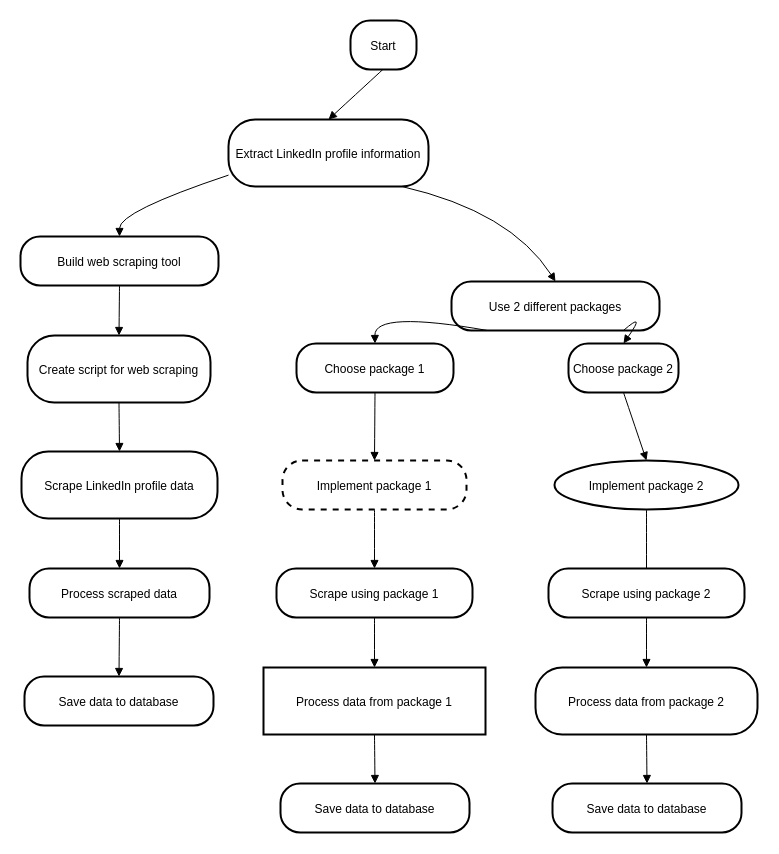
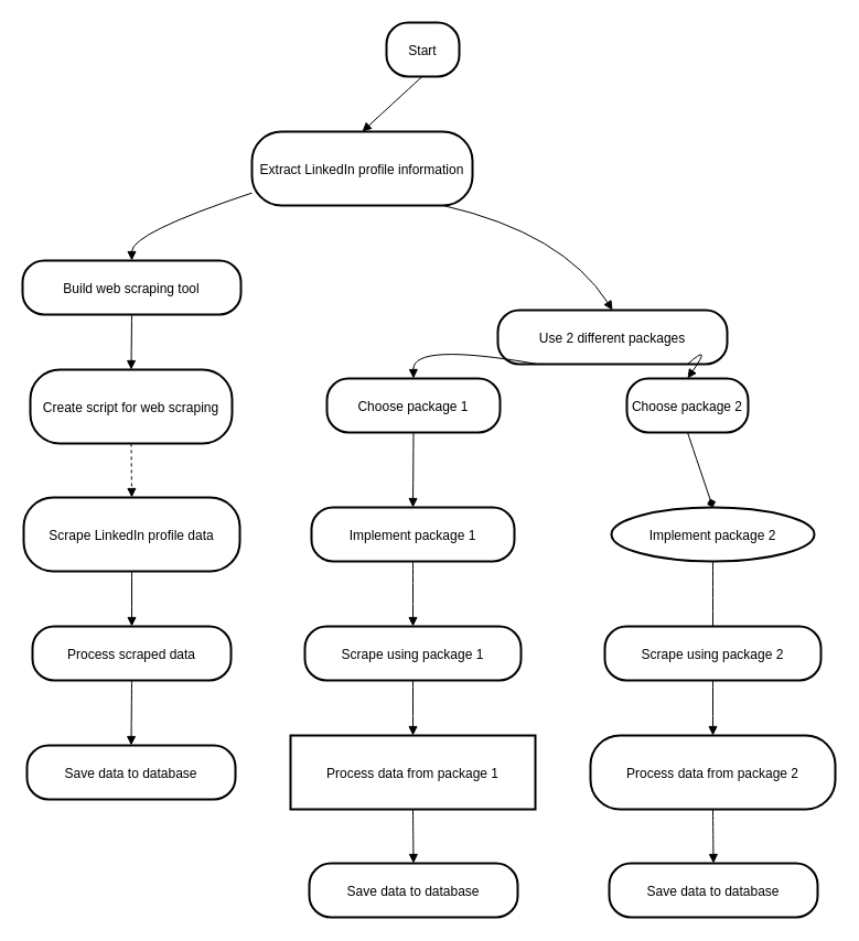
- <mxCell id="24" value="" style="curved=1;startArrow=none;endArrow=block;exitX=0.5;exitY=0.99;entryX=0.5;entryY=0;" edge="1" parent="1" source="6" target="7"><mxGeometry relative="1" as="geometry"><Array as="points" /></mxGeometry></mxCell>
+ <mxCell id="24" value="" style="curved=1;startArrow=none;endArrow=block;exitX=0.5;exitY=0.99;entryX=0.5;entryY=0;dashed=1;" edge="1" parent="1" source="6" target="7"><mxGeometry relative="1" as="geometry"><Array as="points" /></mxGeometry></mxCell>
- <mxCell id="30" value="" style="curved=1;startArrow=none;endArrow=block;exitX=0.5;exitY=1.01;entryX=0.5;entryY=0;" edge="1" parent="1" source="11" target="13"><mxGeometry relative="1" as="geometry"><Array as="points" /></mxGeometry></mxCell>
+ <mxCell id="30" value="" style="curved=1;startArrow=none;endArrow=diamond;exitX=0.5;exitY=1.01;entryX=0.5;entryY=0;" edge="1" parent="1" source="11" target="13"><mxGeometry relative="1" as="geometry"><Array as="points" /></mxGeometry></mxCell>
- <mxCell id="12" value="Implement package 1" style="rounded=1;arcSize=40;strokeWidth=2;dashed=1;" vertex="1" parent="1"><mxGeometry x="282" y="460" width="184" height="49" as="geometry" /></mxCell>
+ <mxCell id="12" value="Implement package 1" style="rounded=1;arcSize=40;strokeWidth=2" vertex="1" parent="1"><mxGeometry x="282" y="460" width="184" height="49" as="geometry" /></mxCell>
